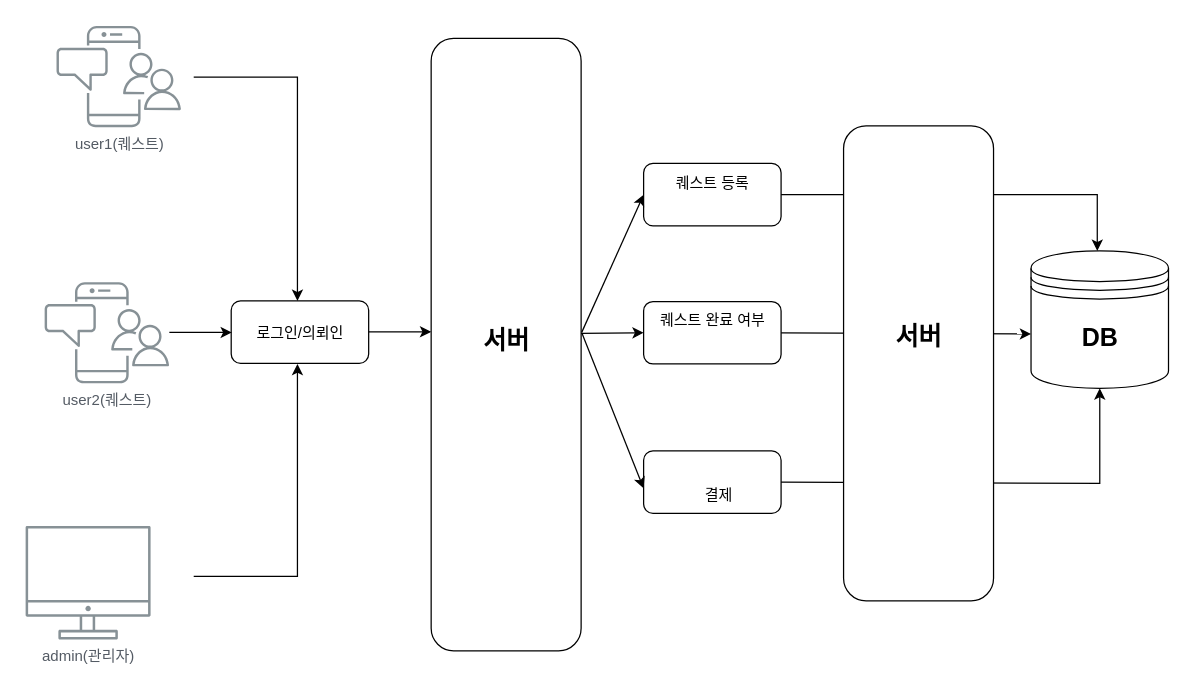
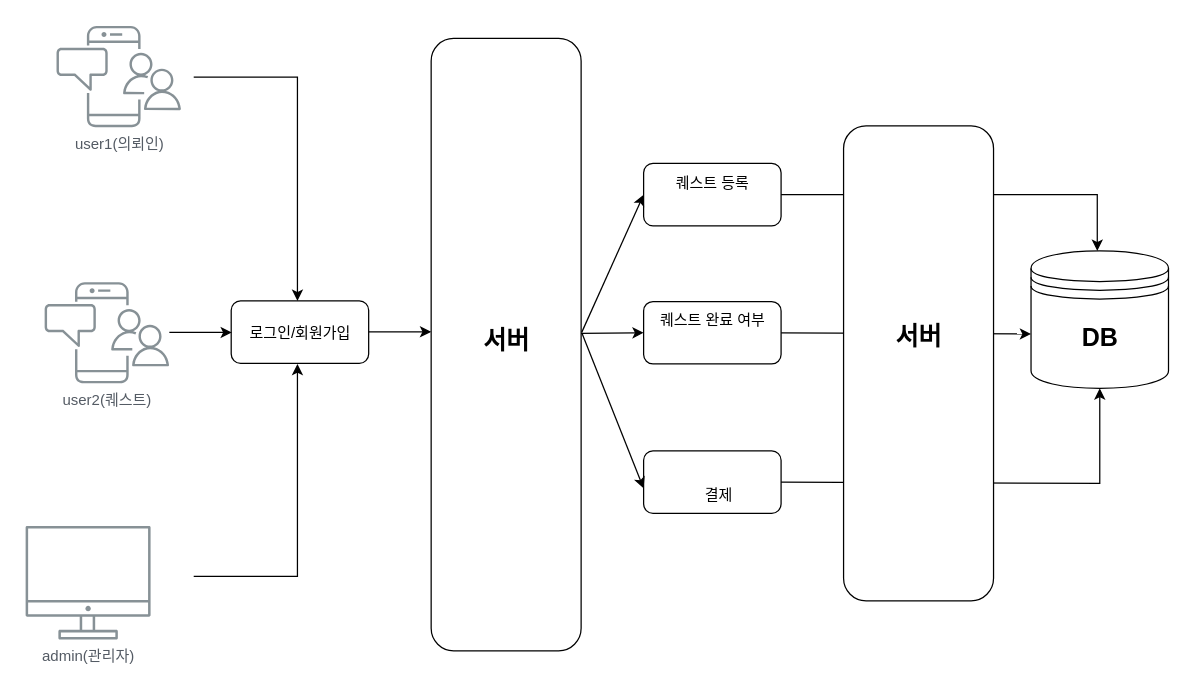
- <mxCell id="4" value="user1(퀘스트)" style="outlineConnect=0;gradientColor=none;fontColor=#545B64;strokeColor=none;fillColor=#879196;dashed=0;verticalLabelPosition=bottom;verticalAlign=top;align=center;html=1;fontSize=12;fontStyle=0;aspect=fixed;shape=mxgraph.aws4.illustration_notification;pointerEvents=1;labelBackgroundColor=#ffffff;" parent="1" vertex="1"><mxGeometry x="44.5" y="20" width="100" height="81" as="geometry" /></mxCell>
+ <mxCell id="4" value="user1(의뢰인)" style="outlineConnect=0;gradientColor=none;fontColor=#545B64;strokeColor=none;fillColor=#879196;dashed=0;verticalLabelPosition=bottom;verticalAlign=top;align=center;html=1;fontSize=12;fontStyle=0;aspect=fixed;shape=mxgraph.aws4.illustration_notification;pointerEvents=1;labelBackgroundColor=#ffffff;" parent="1" vertex="1"><mxGeometry x="44.5" y="20" width="100" height="81" as="geometry" /></mxCell>
- <mxCell id="8" value="로그인/의뢰인" style="text;html=1;strokeColor=none;fillColor=none;align=center;verticalAlign=middle;whiteSpace=wrap;overflow=hidden;" parent="1" vertex="1"><mxGeometry x="194.5" y="255.5" width="90" height="20" as="geometry" /></mxCell>
+ <mxCell id="8" value="로그인/회원가입" style="text;html=1;strokeColor=none;fillColor=none;align=center;verticalAlign=middle;whiteSpace=wrap;overflow=hidden;" parent="1" vertex="1"><mxGeometry x="194.5" y="255.5" width="90" height="20" as="geometry" /></mxCell>
